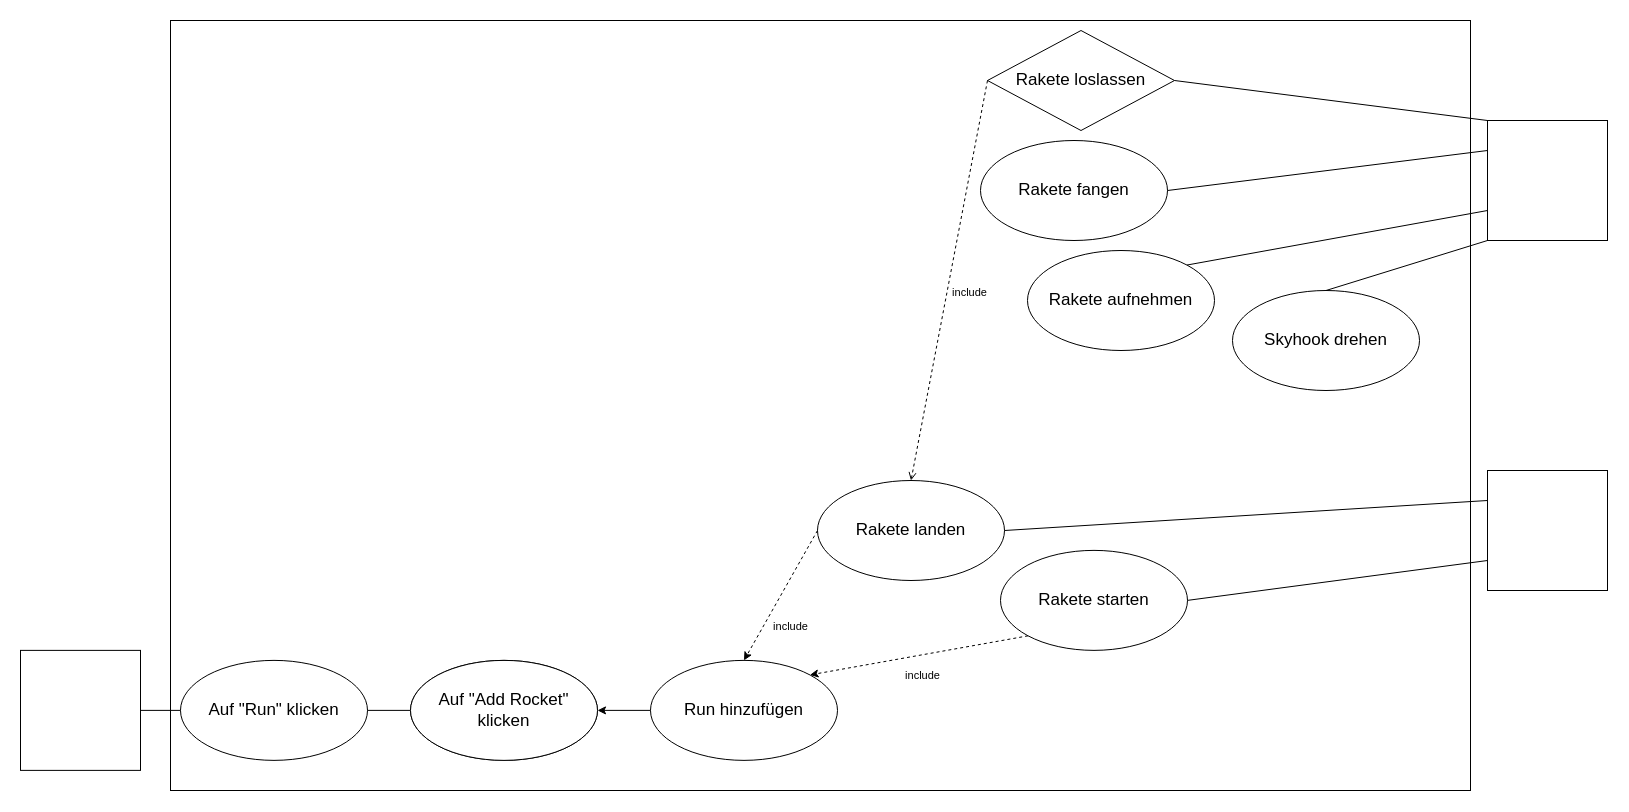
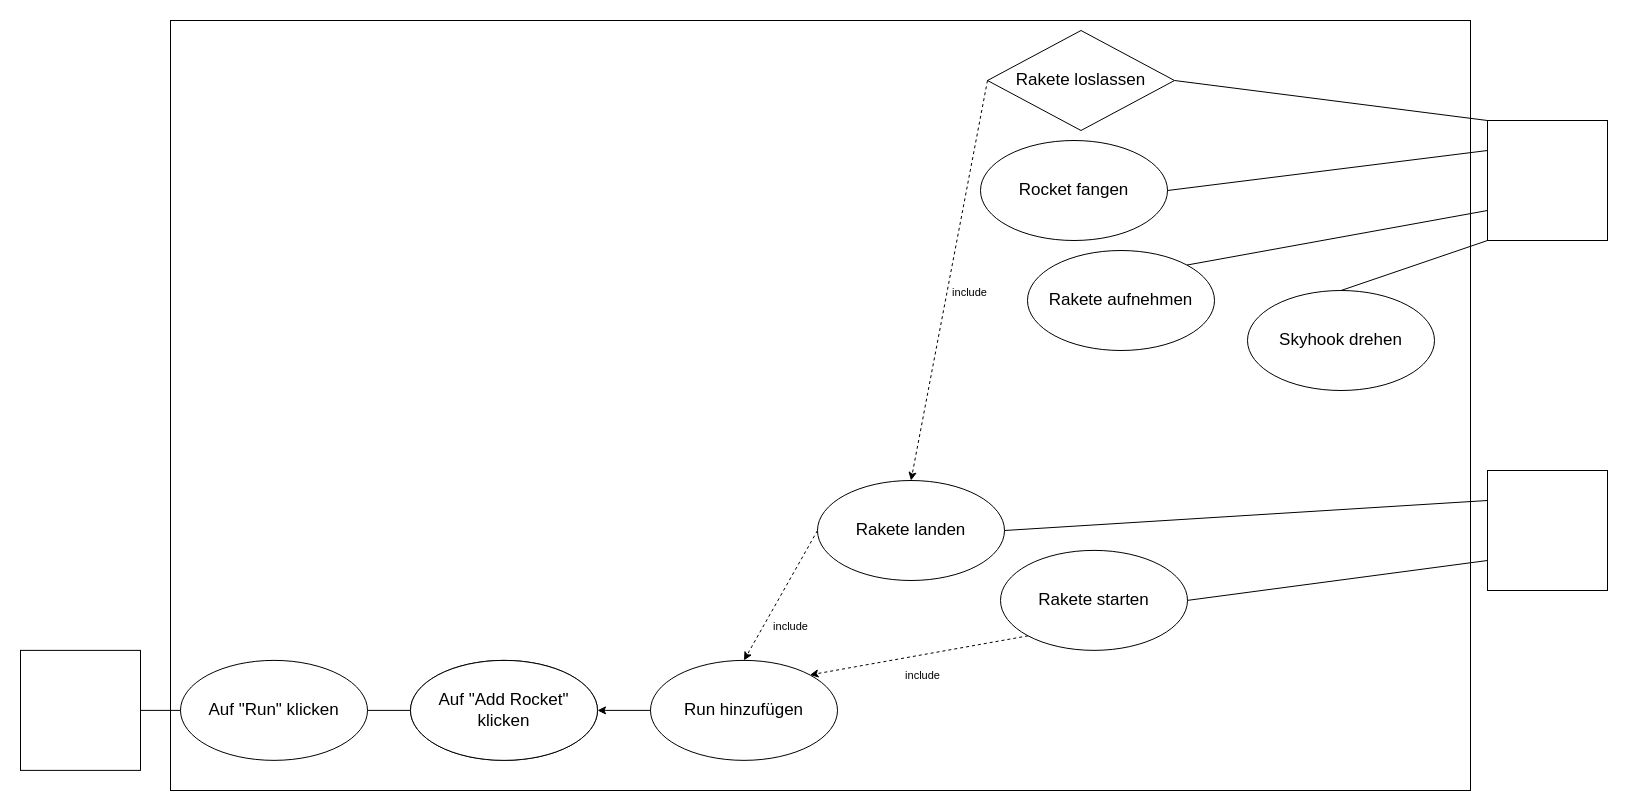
- <mxCell id="14" value="Rakete fangen" style="ellipse;whiteSpace=wrap;html=1;strokeColor=#000000;fontSize=17;" parent="1" vertex="1"><mxGeometry x="980" y="140" width="187" height="100" as="geometry" /></mxCell>
+ <mxCell id="14" value="Rocket fangen" style="ellipse;whiteSpace=wrap;html=1;strokeColor=#000000;fontSize=17;" parent="1" vertex="1"><mxGeometry x="980" y="140" width="187" height="100" as="geometry" /></mxCell>
- <mxCell id="9" value="Skyhook drehen" style="ellipse;whiteSpace=wrap;html=1;strokeColor=#000000;fontSize=17;" parent="1" vertex="1"><mxGeometry x="1232" y="290" width="187" height="100" as="geometry" /></mxCell>
+ <mxCell id="9" value="Skyhook drehen" style="ellipse;whiteSpace=wrap;html=1;strokeColor=#000000;fontSize=17;" parent="1" vertex="1"><mxGeometry x="1247" y="290" width="187" height="100" as="geometry" /></mxCell>
- <mxCell id="26" value="" style="endArrow=open;html=1;rounded=0;entryX=0.5;entryY=0;entryDx=0;entryDy=0;exitX=0;exitY=0.5;exitDx=0;exitDy=0;dashed=1;" parent="1" source="11" target="13" edge="1"><mxGeometry width="50" height="50" relative="1" as="geometry"><mxPoint x="897" y="240.06" as="sourcePoint" /><mxPoint x="870" y="439.94" as="targetPoint" /><Array as="points" /></mxGeometry></mxCell>
+ <mxCell id="26" value="" style="endArrow=classic;html=1;rounded=0;entryX=0.5;entryY=0;entryDx=0;entryDy=0;exitX=0;exitY=0.5;exitDx=0;exitDy=0;dashed=1;" parent="1" source="11" target="13" edge="1"><mxGeometry width="50" height="50" relative="1" as="geometry"><mxPoint x="897" y="240.06" as="sourcePoint" /><mxPoint x="870" y="439.94" as="targetPoint" /><Array as="points" /></mxGeometry></mxCell>
